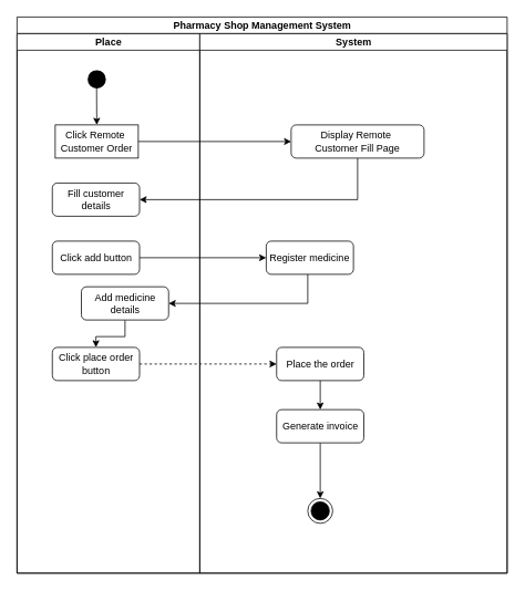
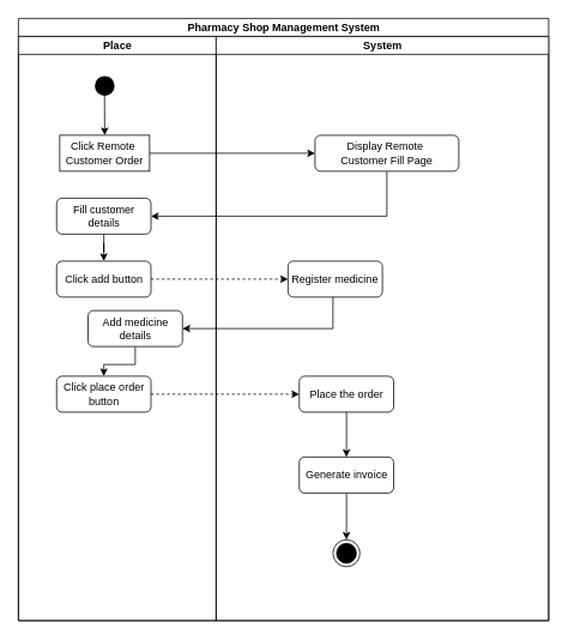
+ <mxCell id="7" style="edgeStyle=orthogonalEdgeStyle;rounded=0;orthogonalLoop=1;jettySize=auto;html=1;entryX=0.5;entryY=0;entryDx=0;entryDy=0;" edge="1" parent="3" source="8" target="9"><mxGeometry relative="1" as="geometry"><mxPoint x="95" y="250" as="targetPoint" /></mxGeometry></mxCell>
- <mxCell id="20" style="edgeStyle=orthogonalEdgeStyle;rounded=0;orthogonalLoop=1;jettySize=auto;html=1;entryX=0;entryY=0.5;entryDx=0;entryDy=0;" edge="1" parent="2" source="9" target="18"><mxGeometry relative="1" as="geometry" /></mxCell>
+ <mxCell id="20" style="edgeStyle=orthogonalEdgeStyle;rounded=0;orthogonalLoop=1;jettySize=auto;html=1;entryX=0;entryY=0.5;entryDx=0;entryDy=0;dashed=1;" edge="1" parent="2" source="9" target="18"><mxGeometry relative="1" as="geometry" /></mxCell>
- <mxCell id="24" value="Generate invoice" style="rounded=1;whiteSpace=wrap;html=1;" vertex="1" parent="1"><mxGeometry x="332.5" y="493" width="105" height="40" as="geometry" /></mxCell>
+ <mxCell id="24" value="Generate invoice" style="rounded=1;whiteSpace=wrap;html=1;" vertex="1" parent="1"><mxGeometry x="332.5" y="508" width="105" height="40" as="geometry" /></mxCell>
